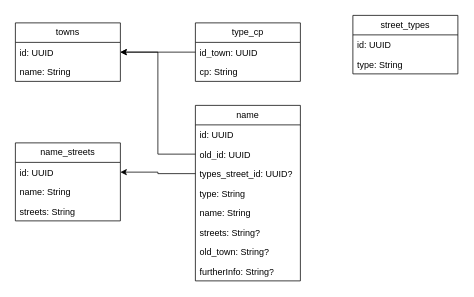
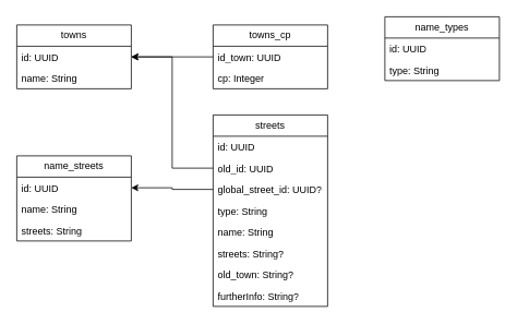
- <mxCell id="24" value="street_types" style="swimlane;fontStyle=0;childLayout=stackLayout;horizontal=1;startSize=26;fillColor=none;horizontalStack=0;resizeParent=1;resizeParentMax=0;resizeLast=0;collapsible=1;marginBottom=0;whiteSpace=wrap;html=1;" parent="1" vertex="1"><mxGeometry x="470" y="20" width="140" height="78" as="geometry" /></mxCell>
+ <mxCell id="24" value="name_types" style="swimlane;fontStyle=0;childLayout=stackLayout;horizontal=1;startSize=26;fillColor=none;horizontalStack=0;resizeParent=1;resizeParentMax=0;resizeLast=0;collapsible=1;marginBottom=0;whiteSpace=wrap;html=1;" parent="1" vertex="1"><mxGeometry x="470" y="20" width="140" height="78" as="geometry" /></mxCell>
- <mxCell id="6" value="type_cp" style="swimlane;fontStyle=0;childLayout=stackLayout;horizontal=1;startSize=26;fillColor=none;horizontalStack=0;resizeParent=1;resizeParentMax=0;resizeLast=0;collapsible=1;marginBottom=0;whiteSpace=wrap;html=1;" parent="1" vertex="1"><mxGeometry x="260" y="30" width="140" height="78" as="geometry"><mxRectangle x="90" y="100" width="70" height="30" as="alternateBounds" /></mxGeometry></mxCell>
+ <mxCell id="6" value="towns_cp" style="swimlane;fontStyle=0;childLayout=stackLayout;horizontal=1;startSize=26;fillColor=none;horizontalStack=0;resizeParent=1;resizeParentMax=0;resizeLast=0;collapsible=1;marginBottom=0;whiteSpace=wrap;html=1;" parent="1" vertex="1"><mxGeometry x="260" y="30" width="140" height="78" as="geometry"><mxRectangle x="90" y="100" width="70" height="30" as="alternateBounds" /></mxGeometry></mxCell>
- <mxCell id="8" value="cp: String" style="text;strokeColor=none;fillColor=none;align=left;verticalAlign=top;spacingLeft=4;spacingRight=4;overflow=hidden;rotatable=0;points=[[0,0.5],[1,0.5]];portConstraint=eastwest;whiteSpace=wrap;html=1;" parent="6" vertex="1"><mxGeometry y="52" width="140" height="26" as="geometry" /></mxCell>
+ <mxCell id="8" value="cp: Integer" style="text;strokeColor=none;fillColor=none;align=left;verticalAlign=top;spacingLeft=4;spacingRight=4;overflow=hidden;rotatable=0;points=[[0,0.5],[1,0.5]];portConstraint=eastwest;whiteSpace=wrap;html=1;" parent="6" vertex="1"><mxGeometry y="52" width="140" height="26" as="geometry" /></mxCell>
- <mxCell id="13" value="name" style="swimlane;fontStyle=0;childLayout=stackLayout;horizontal=1;startSize=26;fillColor=none;horizontalStack=0;resizeParent=1;resizeParentMax=0;resizeLast=0;collapsible=1;marginBottom=0;whiteSpace=wrap;html=1;" parent="1" vertex="1"><mxGeometry x="260" y="140" width="140" height="234" as="geometry" /></mxCell>
+ <mxCell id="13" value="streets" style="swimlane;fontStyle=0;childLayout=stackLayout;horizontal=1;startSize=26;fillColor=none;horizontalStack=0;resizeParent=1;resizeParentMax=0;resizeLast=0;collapsible=1;marginBottom=0;whiteSpace=wrap;html=1;" parent="1" vertex="1"><mxGeometry x="260" y="140" width="140" height="234" as="geometry" /></mxCell>
- <mxCell id="16" value="types_street_id: UUID?" style="text;strokeColor=none;fillColor=none;align=left;verticalAlign=top;spacingLeft=4;spacingRight=4;overflow=hidden;rotatable=0;points=[[0,0.5],[1,0.5]];portConstraint=eastwest;whiteSpace=wrap;html=1;" parent="13" vertex="1"><mxGeometry y="78" width="140" height="26" as="geometry" /></mxCell>
+ <mxCell id="16" value="global_street_id: UUID?" style="text;strokeColor=none;fillColor=none;align=left;verticalAlign=top;spacingLeft=4;spacingRight=4;overflow=hidden;rotatable=0;points=[[0,0.5],[1,0.5]];portConstraint=eastwest;whiteSpace=wrap;html=1;" parent="13" vertex="1"><mxGeometry y="78" width="140" height="26" as="geometry" /></mxCell>
